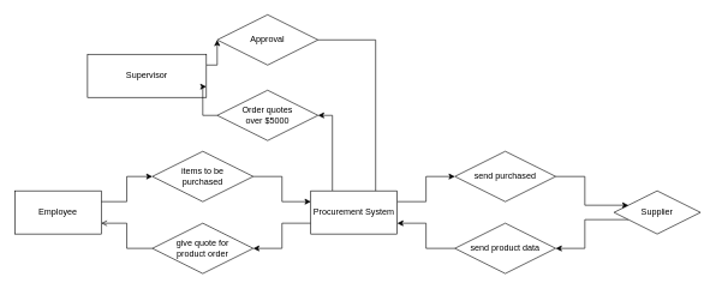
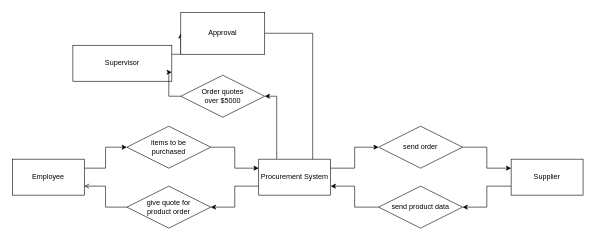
- <mxCell id="21" value="Approval" style="rhombus;whiteSpace=wrap;html=1;" vertex="1" parent="1"><mxGeometry x="301" y="20" width="140" height="70" as="geometry" /></mxCell>
+ <mxCell id="21" value="Approval" style="whiteSpace=wrap;html=1;rounded=0;" vertex="1" parent="1"><mxGeometry x="301" y="20" width="140" height="70" as="geometry" /></mxCell>
- <mxCell id="15" value="send purchased" style="rhombus;whiteSpace=wrap;html=1;" vertex="1" parent="1"><mxGeometry x="631" y="210" width="140" height="70" as="geometry" /></mxCell>
+ <mxCell id="15" value="send order" style="rhombus;whiteSpace=wrap;html=1;" vertex="1" parent="1"><mxGeometry x="631" y="210" width="140" height="70" as="geometry" /></mxCell>
- <mxCell id="11" value="Supplier" style="rhombus;whiteSpace=wrap;html=1;" vertex="1" parent="1"><mxGeometry x="852" y="265" width="120" height="60" as="geometry" /></mxCell>
+ <mxCell id="11" value="Supplier" style="rounded=0;whiteSpace=wrap;html=1;" vertex="1" parent="1"><mxGeometry x="852" y="265" width="120" height="60" as="geometry" /></mxCell>
